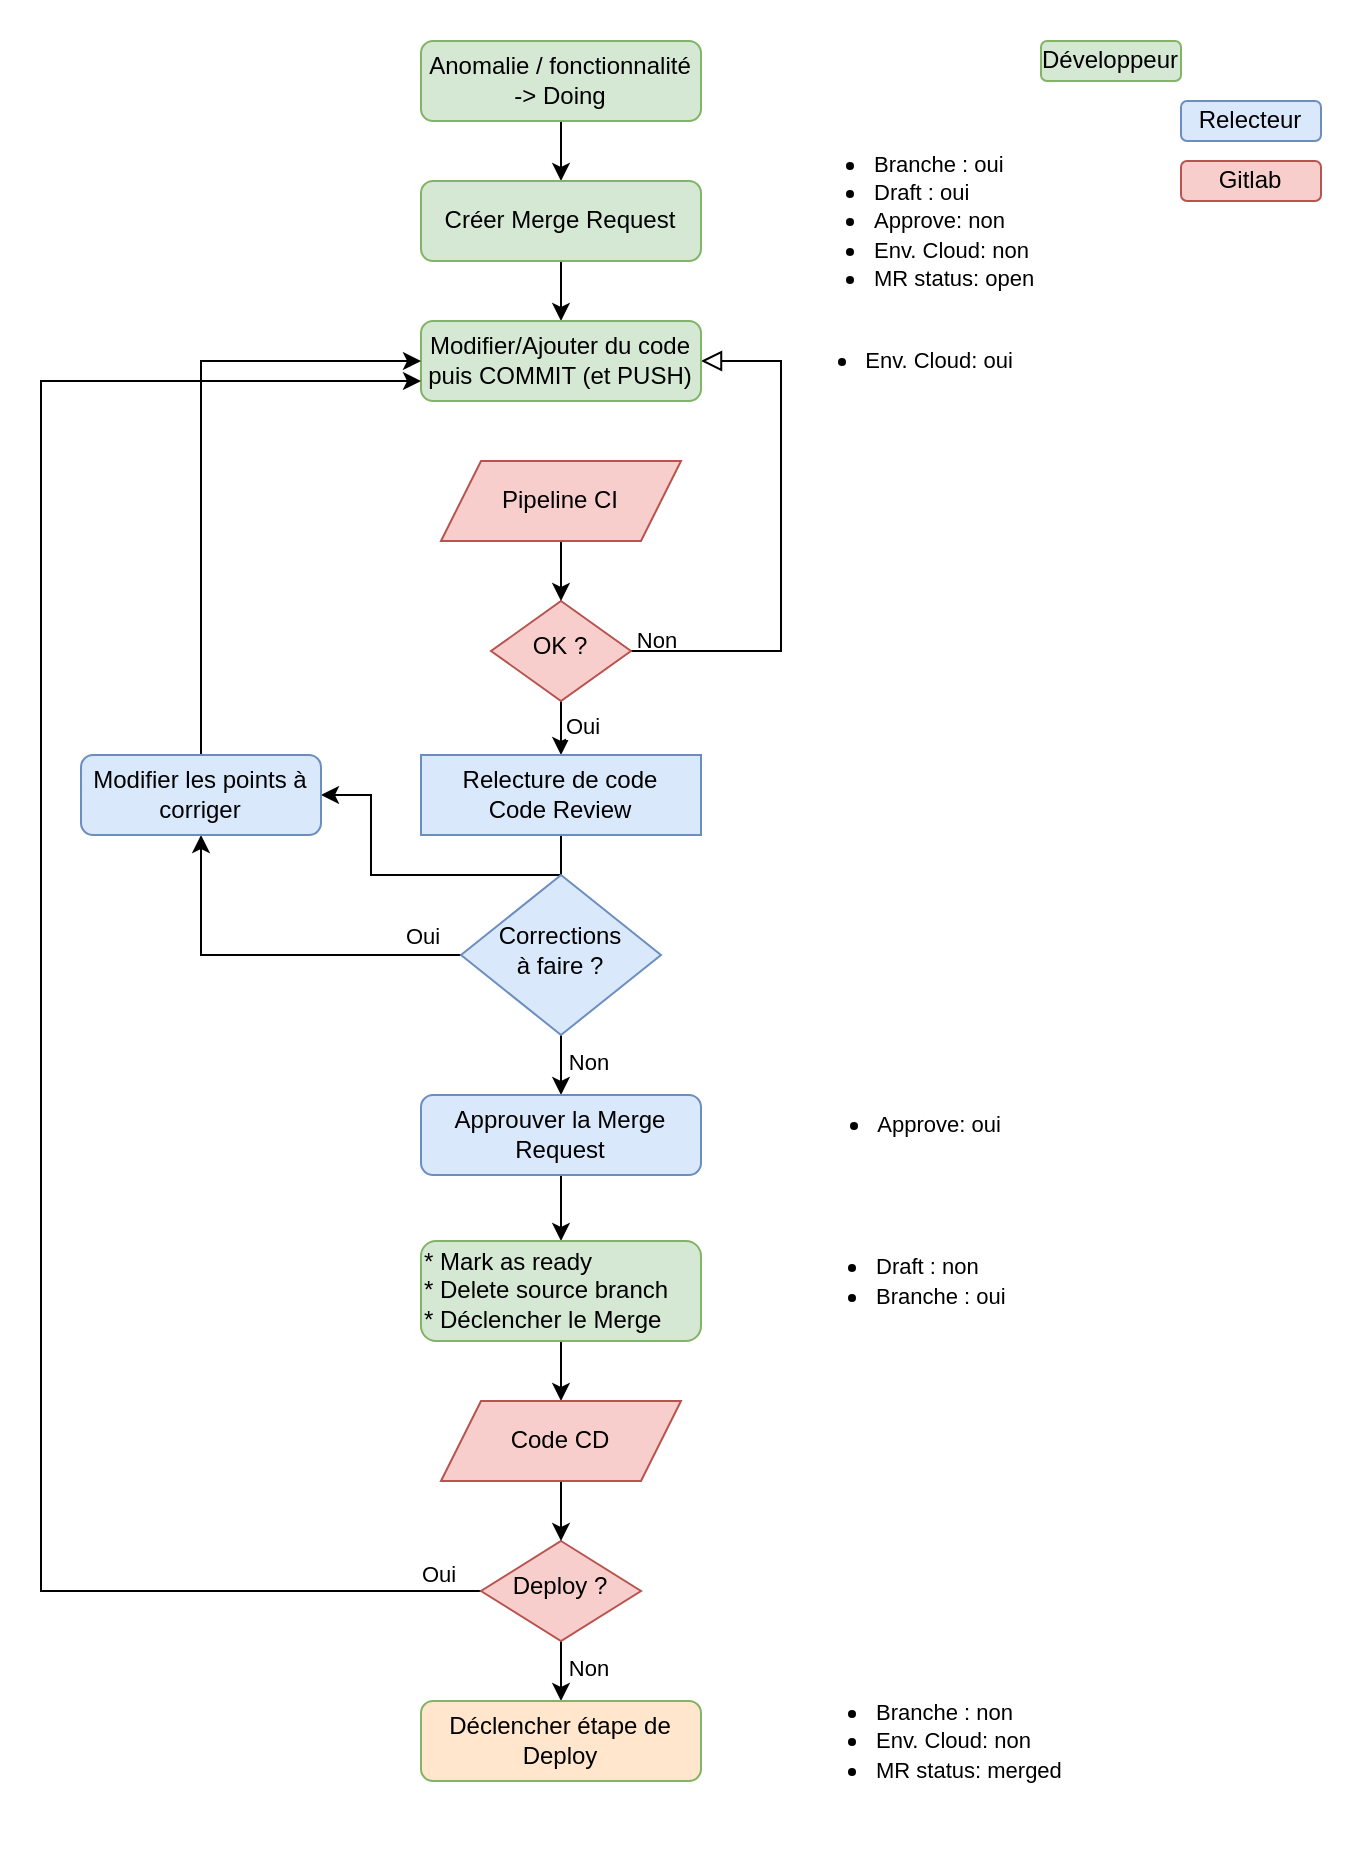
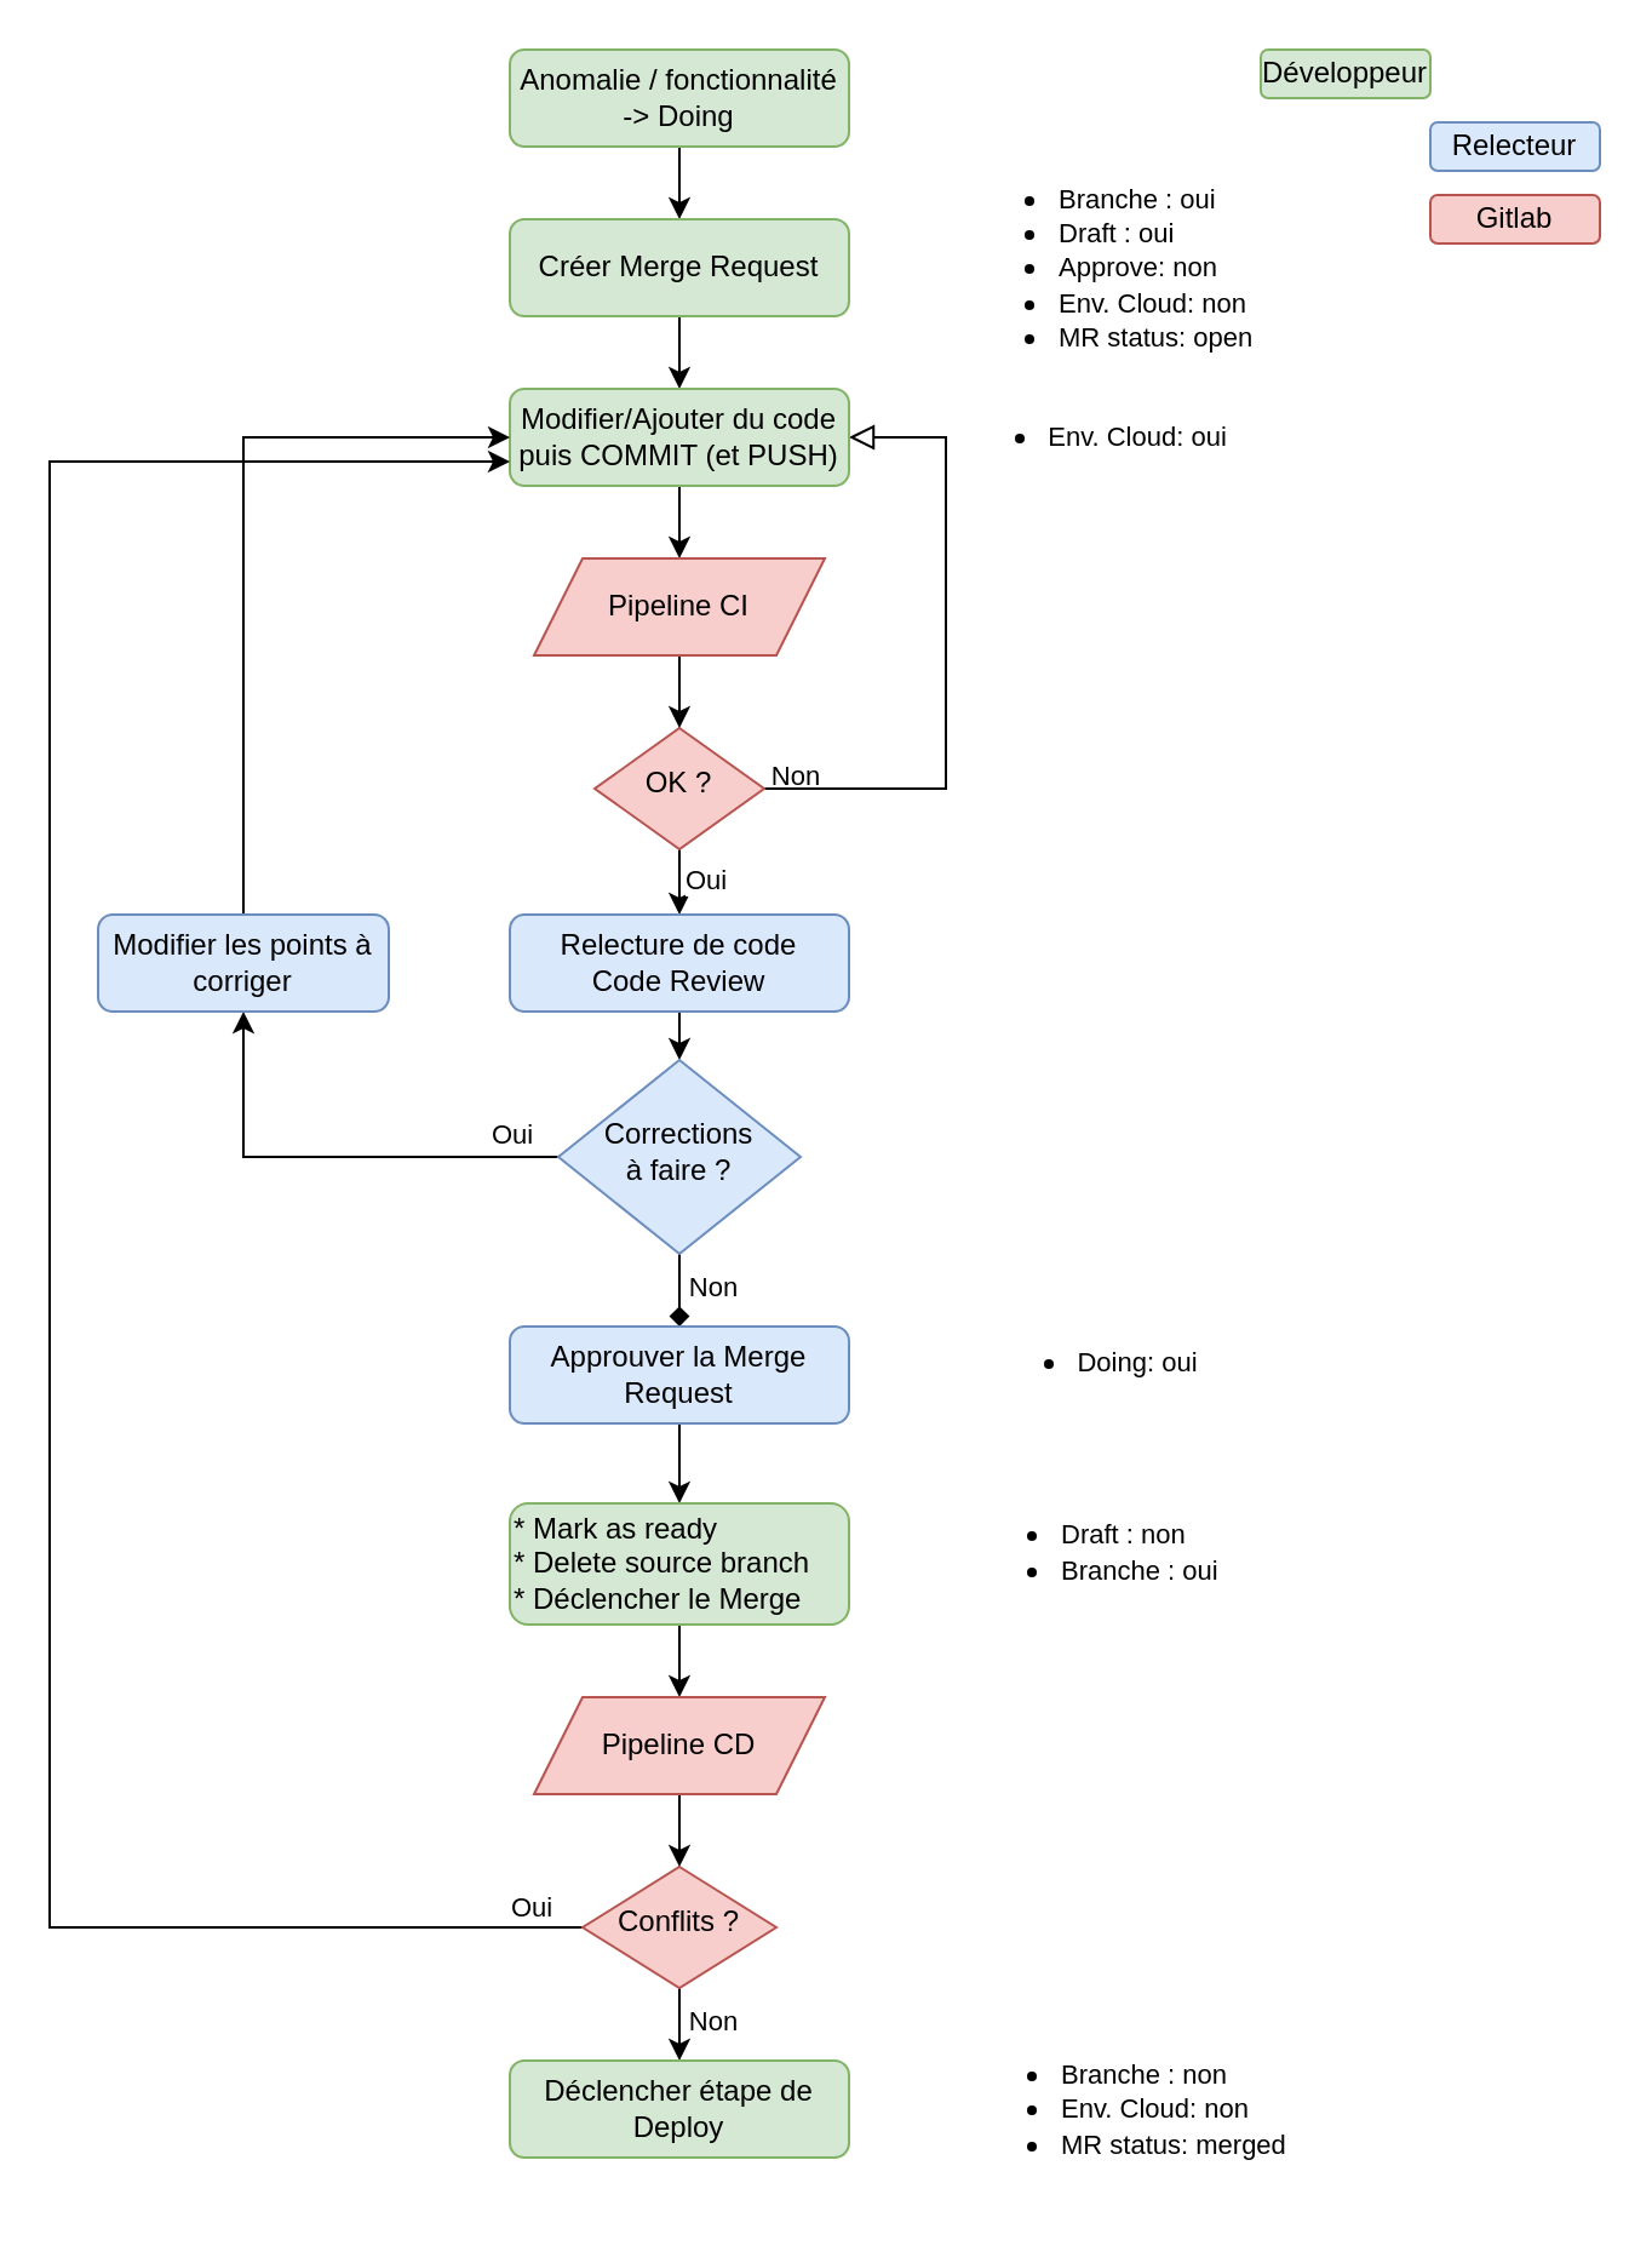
+ <mxCell id="10" style="edgeStyle=orthogonalEdgeStyle;rounded=0;orthogonalLoop=1;jettySize=auto;html=1;exitX=0.5;exitY=1;exitDx=0;exitDy=0;entryX=0.5;entryY=0;entryDx=0;entryDy=0;" parent="1" source="11" target="15" edge="1"><mxGeometry relative="1" as="geometry" /></mxCell>
- <mxCell id="13" value="&lt;div&gt;Relecture de code&lt;/div&gt;&lt;div&gt;Code Review&lt;br&gt;&lt;/div&gt;" style="whiteSpace=wrap;html=1;fontSize=12;glass=0;strokeWidth=1;shadow=0;fillColor=#dae8fc;strokeColor=#6c8ebf;rounded=0;" parent="1" vertex="1"><mxGeometry x="210" y="377" width="140" height="40" as="geometry" /></mxCell>
+ <mxCell id="13" value="&lt;div&gt;Relecture de code&lt;/div&gt;&lt;div&gt;Code Review&lt;br&gt;&lt;/div&gt;" style="rounded=1;whiteSpace=wrap;html=1;fontSize=12;glass=0;strokeWidth=1;shadow=0;fillColor=#dae8fc;strokeColor=#6c8ebf;" parent="1" vertex="1"><mxGeometry x="210" y="377" width="140" height="40" as="geometry" /></mxCell>
- <mxCell id="12" style="edgeStyle=orthogonalEdgeStyle;rounded=0;orthogonalLoop=1;jettySize=auto;html=1;exitX=0.5;exitY=1;exitDx=0;exitDy=0;" parent="1" source="13" target="23" edge="1"><mxGeometry relative="1" as="geometry" /></mxCell>
+ <mxCell id="12" style="edgeStyle=orthogonalEdgeStyle;rounded=0;orthogonalLoop=1;jettySize=auto;html=1;exitX=0.5;exitY=1;exitDx=0;exitDy=0;entryX=0.5;entryY=0;entryDx=0;entryDy=0;" parent="1" source="13" target="20" edge="1"><mxGeometry relative="1" as="geometry" /></mxCell>
- <mxCell id="18" style="edgeStyle=orthogonalEdgeStyle;rounded=0;orthogonalLoop=1;jettySize=auto;html=1;exitX=0.5;exitY=1;exitDx=0;exitDy=0;entryX=0.5;entryY=0;entryDx=0;entryDy=0;" parent="1" source="20" target="25" edge="1"><mxGeometry relative="1" as="geometry" /></mxCell>
+ <mxCell id="18" style="edgeStyle=orthogonalEdgeStyle;rounded=0;orthogonalLoop=1;jettySize=auto;html=1;exitX=0.5;exitY=1;exitDx=0;exitDy=0;entryX=0.5;entryY=0;entryDx=0;entryDy=0;endArrow=diamond;" parent="1" source="20" target="25" edge="1"><mxGeometry relative="1" as="geometry" /></mxCell>
- <mxCell id="41" value="&lt;ul&gt;&lt;li&gt;&lt;font style=&quot;font-size: 11px&quot;&gt;Approve: oui&lt;/font&gt;&lt;/li&gt;&lt;/ul&gt;" style="text;html=1;align=center;verticalAlign=middle;resizable=0;points=[];autosize=1;" parent="1" vertex="1"><mxGeometry x="389" y="542" width="120" height="40" as="geometry" /></mxCell>
+ <mxCell id="41" value="&lt;ul&gt;&lt;li&gt;&lt;font style=&quot;font-size: 11px&quot;&gt;Doing: oui&lt;/font&gt;&lt;/li&gt;&lt;/ul&gt;" style="text;html=1;align=center;verticalAlign=middle;resizable=0;points=[];autosize=1;" parent="1" vertex="1"><mxGeometry x="389" y="542" width="120" height="40" as="geometry" /></mxCell>
- <mxCell id="34" value="Code CD" style="shape=parallelogram;perimeter=parallelogramPerimeter;whiteSpace=wrap;html=1;fixedSize=1;fillColor=#f8cecc;strokeColor=#b85450;" parent="1" vertex="1"><mxGeometry x="220" y="700" width="120" height="40" as="geometry" /></mxCell>
+ <mxCell id="34" value="Pipeline CD" style="shape=parallelogram;perimeter=parallelogramPerimeter;whiteSpace=wrap;html=1;fixedSize=1;fillColor=#f8cecc;strokeColor=#b85450;" parent="1" vertex="1"><mxGeometry x="220" y="700" width="120" height="40" as="geometry" /></mxCell>
- <mxCell id="32" value="Deploy ?" style="rhombus;whiteSpace=wrap;html=1;shadow=0;fontFamily=Helvetica;fontSize=12;align=center;strokeWidth=1;spacing=6;spacingTop=-4;fillColor=#f8cecc;strokeColor=#b85450;" parent="1" vertex="1"><mxGeometry x="240" y="770" width="80" height="50" as="geometry" /></mxCell>
+ <mxCell id="32" value="Conflits ?" style="rhombus;whiteSpace=wrap;html=1;shadow=0;fontFamily=Helvetica;fontSize=12;align=center;strokeWidth=1;spacing=6;spacingTop=-4;fillColor=#f8cecc;strokeColor=#b85450;" parent="1" vertex="1"><mxGeometry x="240" y="770" width="80" height="50" as="geometry" /></mxCell>
- <mxCell id="35" value="Déclencher étape de Deploy" style="rounded=1;whiteSpace=wrap;html=1;fontSize=12;glass=0;strokeWidth=1;shadow=0;fillColor=#ffe6cc;strokeColor=#82b366;" parent="1" vertex="1"><mxGeometry x="210" y="850" width="140" height="40" as="geometry" /></mxCell>
+ <mxCell id="35" value="Déclencher étape de Deploy" style="rounded=1;whiteSpace=wrap;html=1;fontSize=12;glass=0;strokeWidth=1;shadow=0;fillColor=#d5e8d4;strokeColor=#82b366;" parent="1" vertex="1"><mxGeometry x="210" y="850" width="140" height="40" as="geometry" /></mxCell>
